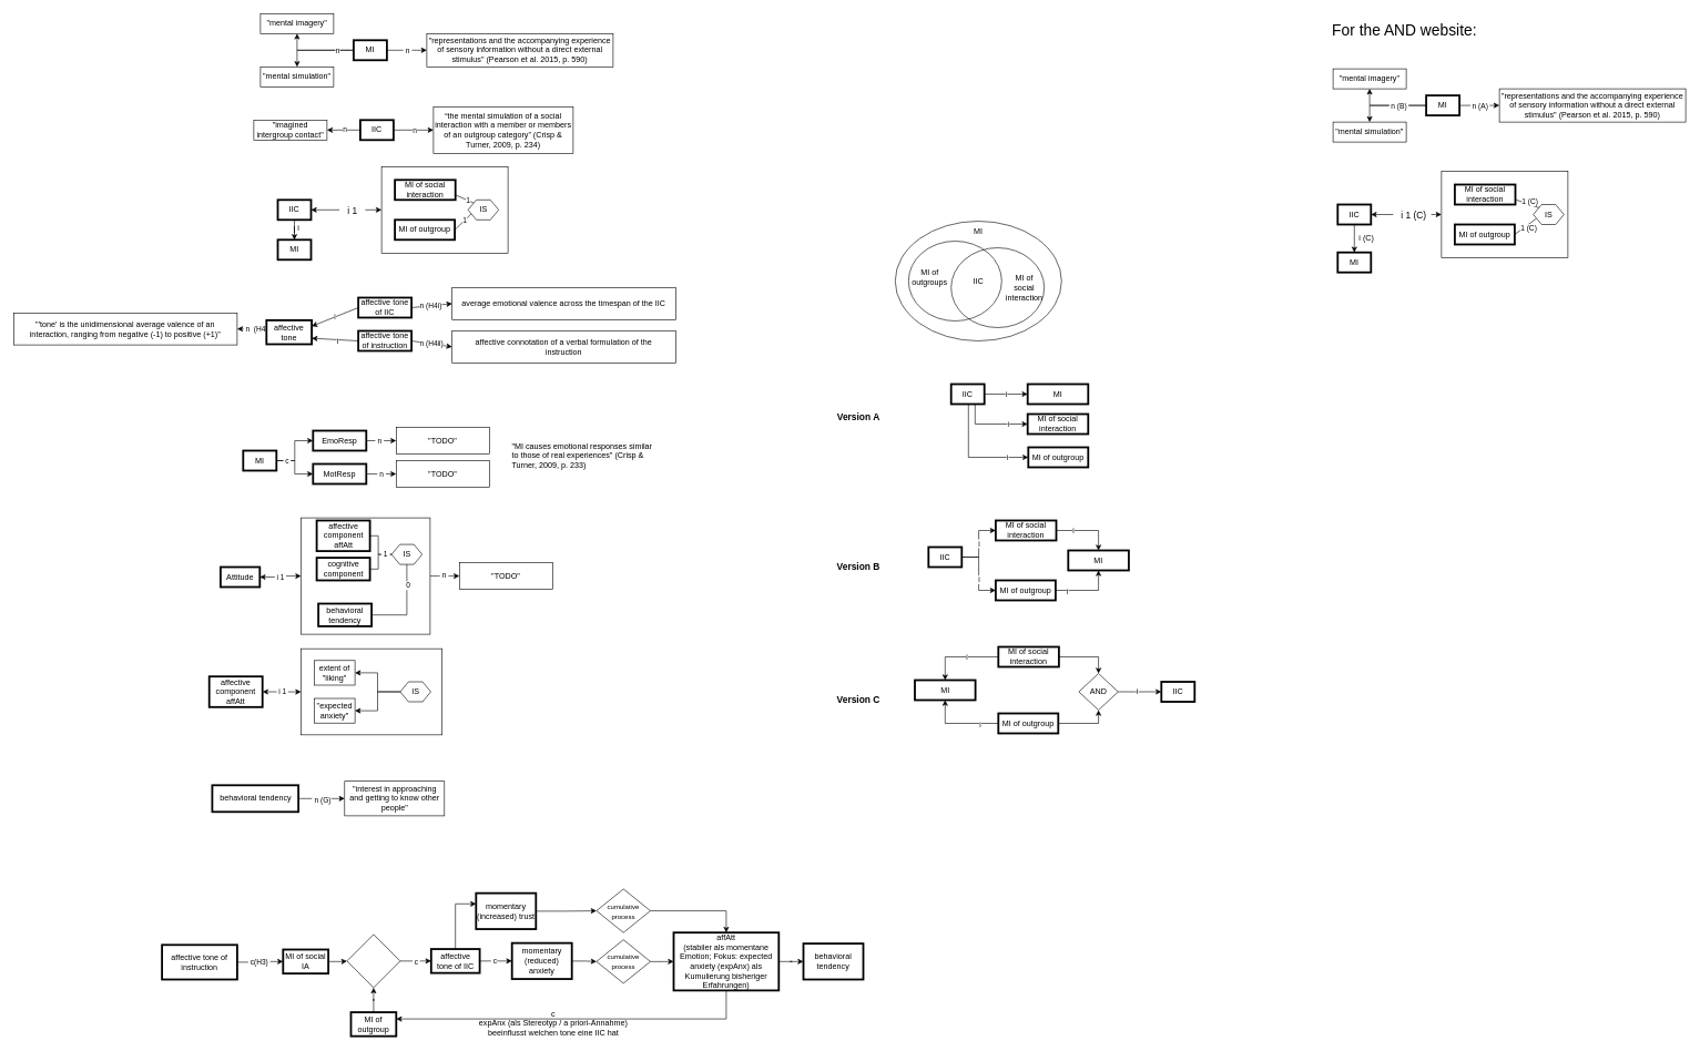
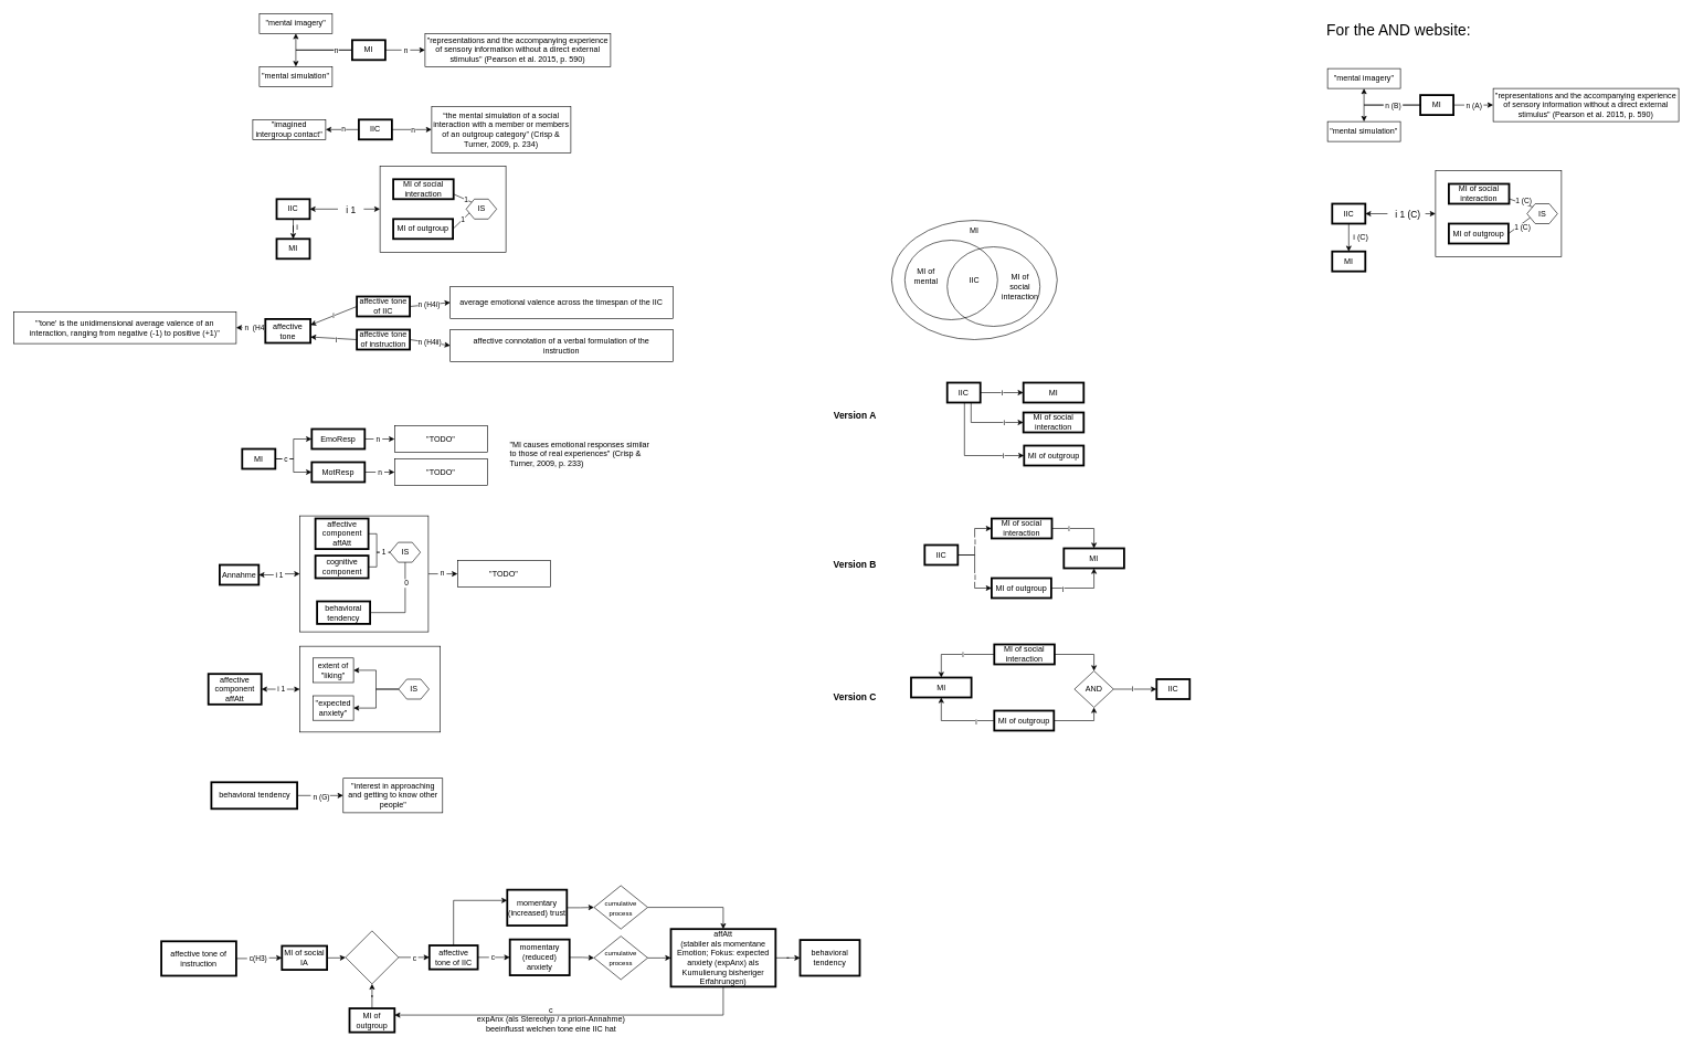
- <mxCell id="29" value="MI of outgroups" style="text;html=1;strokeColor=none;fillColor=none;align=center;verticalAlign=middle;whiteSpace=wrap;rounded=0;" parent="1" vertex="1"><mxGeometry x="1365" y="402" width="64" height="30" as="geometry" /></mxCell>
+ <mxCell id="29" value="MI of mental" style="text;html=1;strokeColor=none;fillColor=none;align=center;verticalAlign=middle;whiteSpace=wrap;rounded=0;" parent="1" vertex="1"><mxGeometry x="1365" y="402" width="64" height="30" as="geometry" /></mxCell>
- <mxCell id="121" value="Attitude" style="rounded=0;whiteSpace=wrap;html=1;strokeWidth=3;" parent="1" vertex="1"><mxGeometry x="331" y="852" width="59" height="30" as="geometry" /></mxCell>
+ <mxCell id="121" value="Annahme" style="rounded=0;whiteSpace=wrap;html=1;strokeWidth=3;" parent="1" vertex="1"><mxGeometry x="331" y="852" width="59" height="30" as="geometry" /></mxCell>
- <mxCell id="136" value="momentary (increased) trust" style="rounded=0;whiteSpace=wrap;html=1;strokeWidth=3;" parent="1" vertex="1"><mxGeometry x="715" y="1342.25" width="90" height="54" as="geometry" /></mxCell>
+ <mxCell id="136" value="momentary (increased) trust" style="rounded=0;whiteSpace=wrap;html=1;strokeWidth=3;" parent="1" vertex="1"><mxGeometry x="765" y="1342.25" width="90" height="54" as="geometry" /></mxCell>
